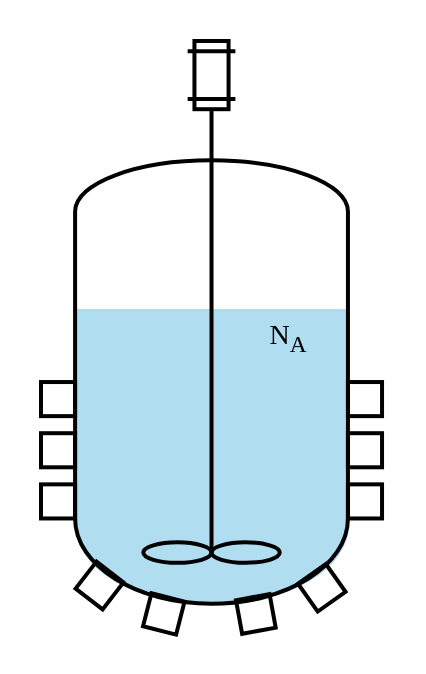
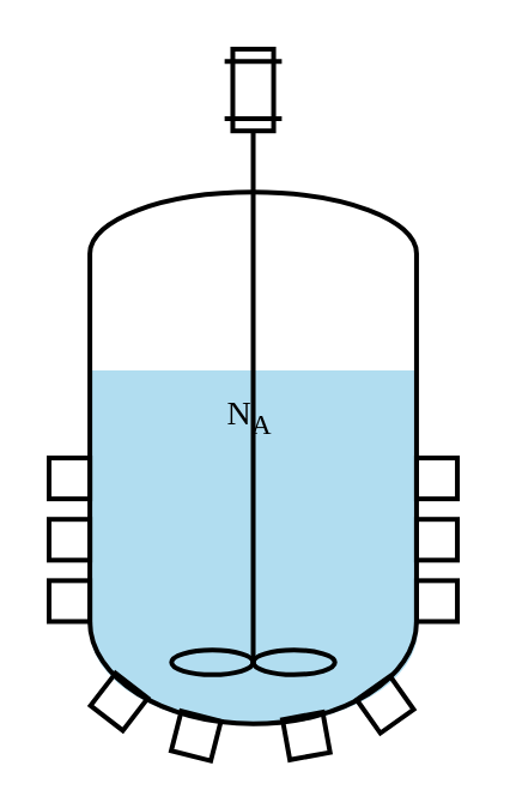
- <mxCell id="7" value="&lt;font style=&quot;font-size: 14px;&quot; color=&quot;#000000&quot;&gt;N&lt;sub&gt;A&lt;/sub&gt;&lt;/font&gt;" style="text;html=1;align=center;verticalAlign=middle;whiteSpace=wrap;rounded=0;fontFamily=IBM Plex sans;fontSize=12;fontColor=#388ECC;labelBackgroundColor=none;" vertex="1" parent="2"><mxGeometry x="94" y="134" width="60" height="30" as="geometry" /></mxCell>
+ <mxCell id="7" value="&lt;font style=&quot;font-size: 14px;&quot; color=&quot;#000000&quot;&gt;N&lt;sub&gt;A&lt;/sub&gt;&lt;/font&gt;" style="text;html=1;align=center;verticalAlign=middle;whiteSpace=wrap;rounded=0;fontFamily=IBM Plex sans;fontSize=12;fontColor=#388ECC;labelBackgroundColor=none;" vertex="1" parent="2"><mxGeometry x="54" y="139" width="60" height="30" as="geometry" /></mxCell>
